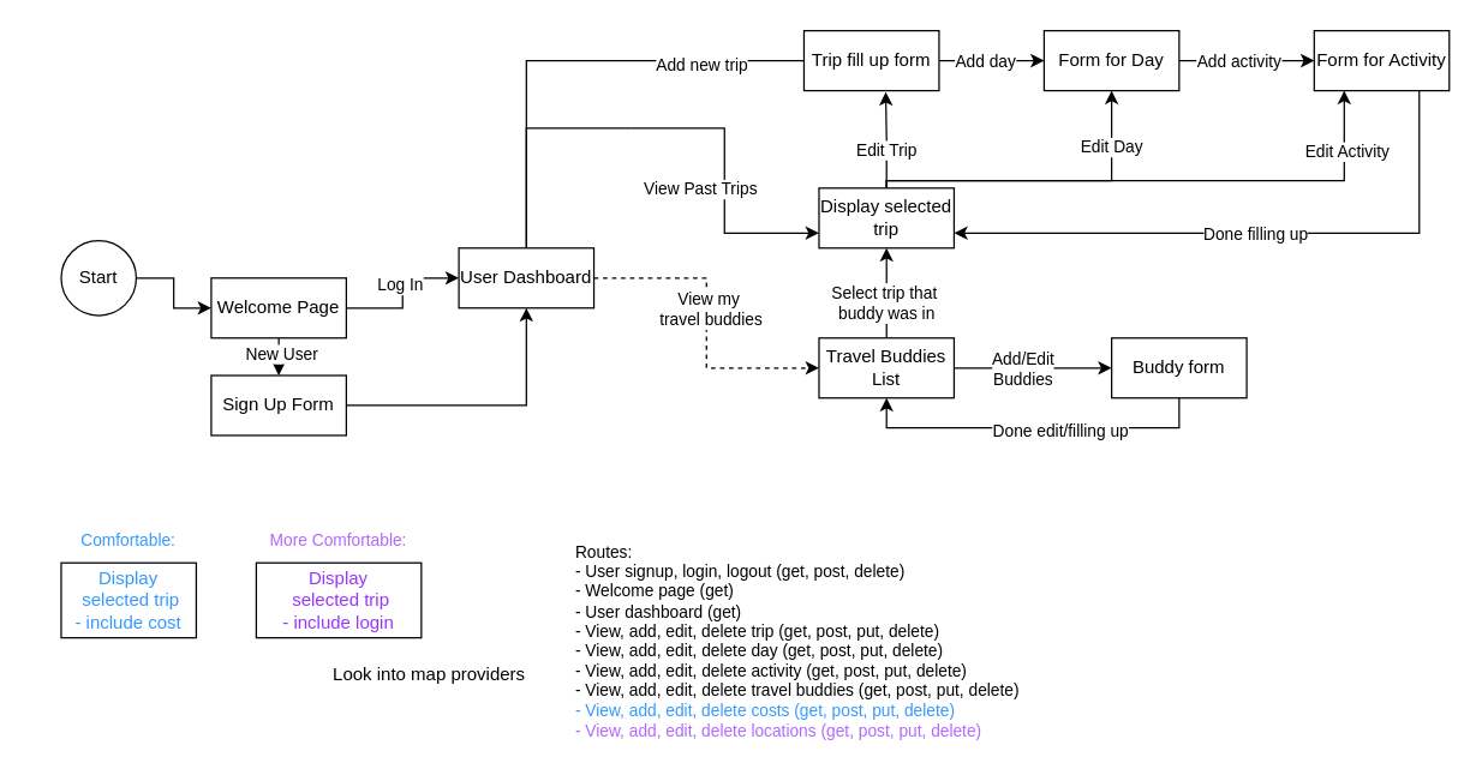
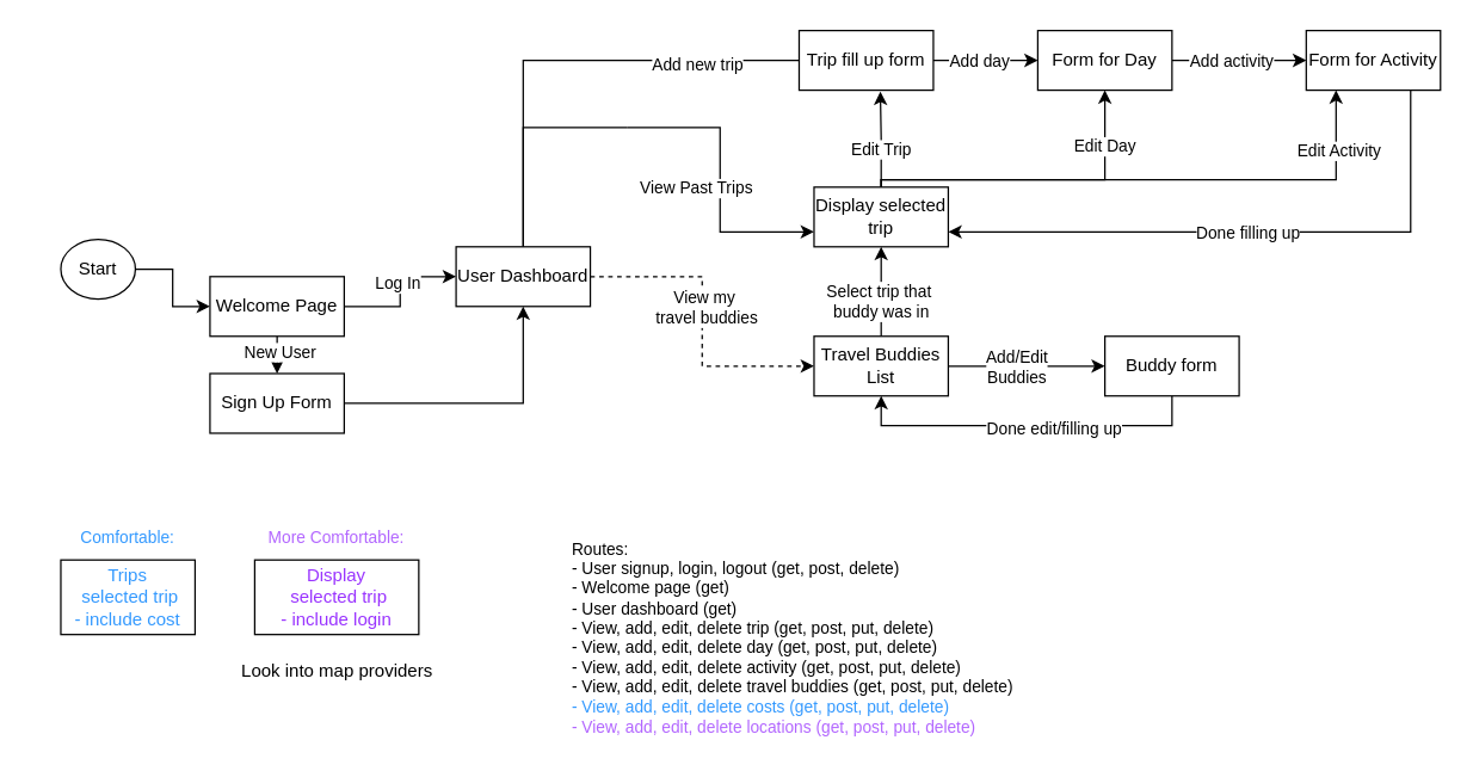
- <mxCell id="3" value="Start" style="ellipse;whiteSpace=wrap;html=1;aspect=fixed;" parent="1" vertex="1"><mxGeometry x="40" y="160" width="50" height="50" as="geometry" /></mxCell>
+ <mxCell id="3" value="Start" style="ellipse;whiteSpace=wrap;html=1;aspect=fixed;" parent="1" vertex="1"><mxGeometry x="40" y="160" width="50" height="40" as="geometry" /></mxCell>
- <mxCell id="44" value="&lt;font color=&quot;#3399ff&quot;&gt;Display&lt;br&gt;&amp;nbsp;selected trip&lt;br&gt;- include cost&lt;/font&gt;" style="rounded=0;whiteSpace=wrap;html=1;" parent="1" vertex="1"><mxGeometry x="40" y="375" width="90" height="50" as="geometry" /></mxCell>
+ <mxCell id="44" value="&lt;font color=&quot;#3399ff&quot;&gt;Trips&lt;br&gt;&amp;nbsp;selected trip&lt;br&gt;- include cost&lt;/font&gt;" style="rounded=0;whiteSpace=wrap;html=1;" parent="1" vertex="1"><mxGeometry x="40" y="375" width="90" height="50" as="geometry" /></mxCell>
- <mxCell id="48" value="Look into map providers" style="text;html=1;strokeColor=none;fillColor=none;align=center;verticalAlign=middle;whiteSpace=wrap;rounded=0;" vertex="1" parent="1"><mxGeometry x="212.5" y="435" width="145" height="30" as="geometry" /></mxCell>
+ <mxCell id="48" value="Look into map providers" style="text;html=1;strokeColor=none;fillColor=none;align=center;verticalAlign=middle;whiteSpace=wrap;rounded=0;" vertex="1" parent="1"><mxGeometry x="152.5" y="435" width="145" height="30" as="geometry" /></mxCell>
